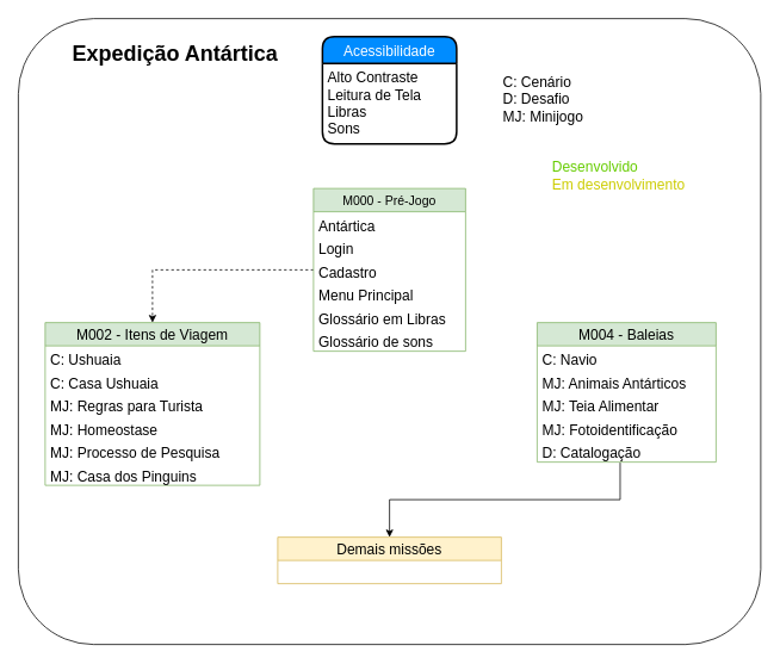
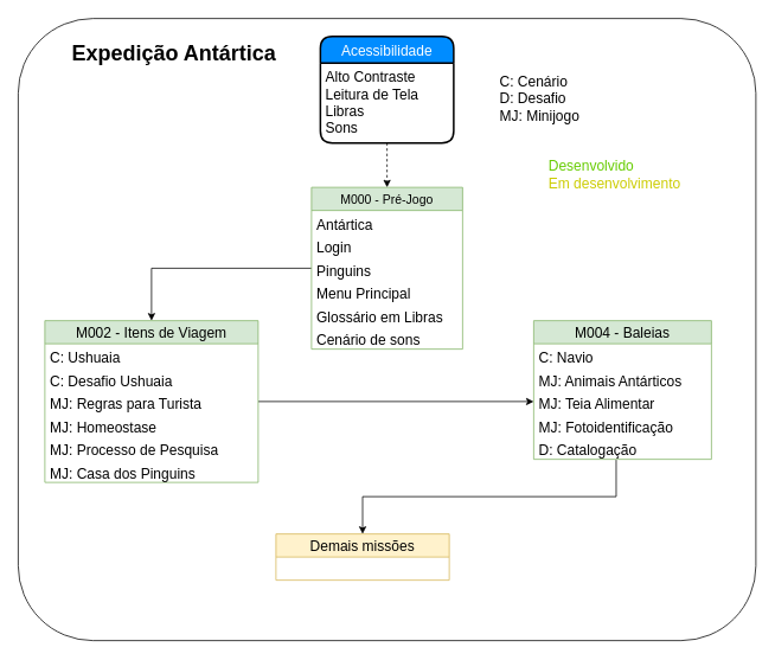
+ <mxCell id="30" value="" style="endArrow=classic;html=1;fontSize=16;exitX=0.5;exitY=1;exitDx=0;exitDy=0;entryX=0.5;entryY=0;entryDx=0;entryDy=0;strokeColor=#000000;dashed=1;" edge="1" parent="1" source="28" target="5"><mxGeometry width="50" height="50" relative="1" as="geometry"><mxPoint x="30" y="780" as="sourcePoint" /><mxPoint x="80" y="730" as="targetPoint" /></mxGeometry></mxCell>
- <mxCell id="4" style="edgeStyle=orthogonalEdgeStyle;rounded=0;orthogonalLoop=1;jettySize=auto;html=1;entryX=0.5;entryY=0;entryDx=0;entryDy=0;fontSize=16;dashed=1;" edge="1" parent="1" source="5" target="13"><mxGeometry relative="1" as="geometry" /></mxCell>
+ <mxCell id="4" style="edgeStyle=orthogonalEdgeStyle;rounded=0;orthogonalLoop=1;jettySize=auto;html=1;entryX=0.5;entryY=0;entryDx=0;entryDy=0;fontSize=16;" edge="1" parent="1" source="5" target="13"><mxGeometry relative="1" as="geometry" /></mxCell>
- <mxCell id="8" value="Cadastro" style="text;strokeColor=none;fillColor=none;spacingLeft=4;spacingRight=4;overflow=hidden;rotatable=0;points=[[0,0.5],[1,0.5]];portConstraint=eastwest;fontSize=16;align=left;" vertex="1" parent="5"><mxGeometry y="78" width="170" height="26" as="geometry" /></mxCell>
+ <mxCell id="8" value="Pinguins" style="text;strokeColor=none;fillColor=none;spacingLeft=4;spacingRight=4;overflow=hidden;rotatable=0;points=[[0,0.5],[1,0.5]];portConstraint=eastwest;fontSize=16;align=left;" vertex="1" parent="5"><mxGeometry y="78" width="170" height="26" as="geometry" /></mxCell>
- <mxCell id="11" value="Glossário de sons" style="text;strokeColor=none;fillColor=none;spacingLeft=4;spacingRight=4;overflow=hidden;rotatable=0;points=[[0,0.5],[1,0.5]];portConstraint=eastwest;fontSize=16;align=left;" vertex="1" parent="5"><mxGeometry y="156" width="170" height="26" as="geometry" /></mxCell>
+ <mxCell id="11" value="Cenário de sons" style="text;strokeColor=none;fillColor=none;spacingLeft=4;spacingRight=4;overflow=hidden;rotatable=0;points=[[0,0.5],[1,0.5]];portConstraint=eastwest;fontSize=16;align=left;" vertex="1" parent="5"><mxGeometry y="156" width="170" height="26" as="geometry" /></mxCell>
- <mxCell id="15" value="C: Casa Ushuaia" style="text;strokeColor=none;fillColor=none;spacingLeft=4;spacingRight=4;overflow=hidden;rotatable=0;points=[[0,0.5],[1,0.5]];portConstraint=eastwest;fontSize=16;" vertex="1" parent="13"><mxGeometry y="52" width="240" height="26" as="geometry" /></mxCell>
+ <mxCell id="15" value="C: Desafio Ushuaia" style="text;strokeColor=none;fillColor=none;spacingLeft=4;spacingRight=4;overflow=hidden;rotatable=0;points=[[0,0.5],[1,0.5]];portConstraint=eastwest;fontSize=16;" vertex="1" parent="13"><mxGeometry y="52" width="240" height="26" as="geometry" /></mxCell>
+ <mxCell id="12" style="edgeStyle=orthogonalEdgeStyle;rounded=0;orthogonalLoop=1;jettySize=auto;html=1;entryX=0;entryY=0.5;entryDx=0;entryDy=0;fontSize=16;" edge="1" parent="1" source="13" target="24"><mxGeometry relative="1" as="geometry" /></mxCell>
- <mxCell id="29" value="Demais missões" style="swimlane;fontStyle=0;childLayout=stackLayout;horizontal=1;startSize=26;fillColor=#fff2cc;horizontalStack=0;resizeParent=1;resizeParentMax=0;resizeLast=0;collapsible=1;marginBottom=0;swimlaneFillColor=#ffffff;align=center;fontSize=16;strokeColor=#d6b656;" vertex="1" parent="1"><mxGeometry x="310" y="600" width="250" height="52" as="geometry" /></mxCell>
+ <mxCell id="29" value="Demais missões" style="swimlane;fontStyle=0;childLayout=stackLayout;horizontal=1;startSize=26;fillColor=#fff2cc;horizontalStack=0;resizeParent=1;resizeParentMax=0;resizeLast=0;collapsible=1;marginBottom=0;swimlaneFillColor=#ffffff;align=center;fontSize=16;strokeColor=#d6b656;" vertex="1" parent="1"><mxGeometry x="310" y="600" width="195" height="52" as="geometry" /></mxCell>
